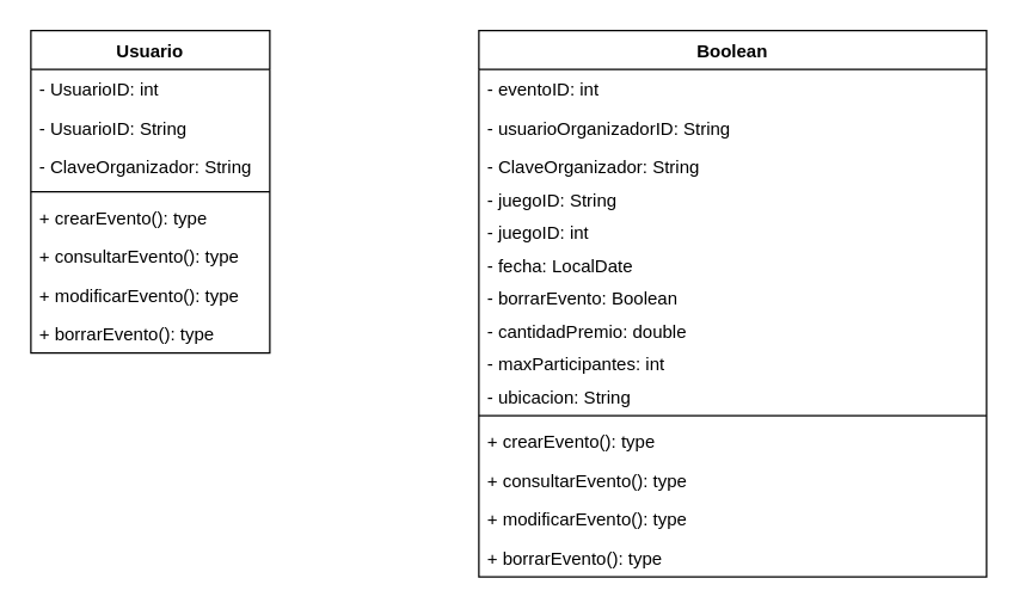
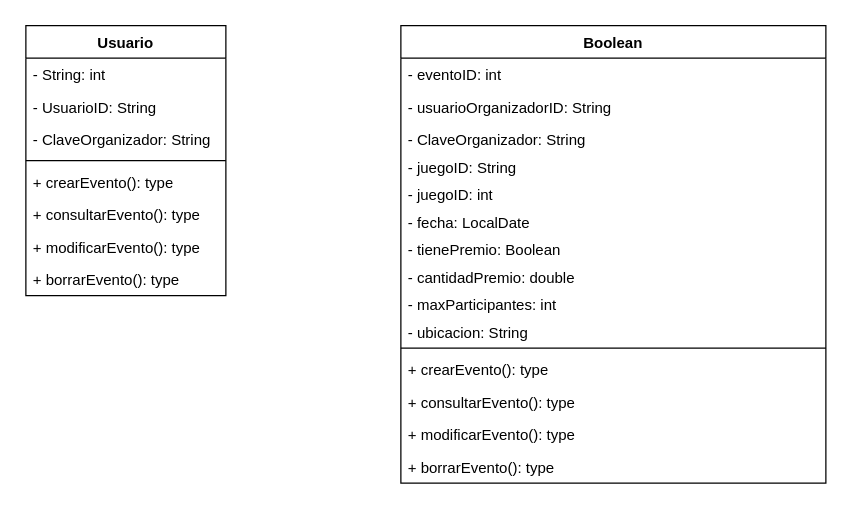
- <mxCell id="3" value="- UsuarioID: int" style="text;strokeColor=none;fillColor=none;align=left;verticalAlign=top;spacingLeft=4;spacingRight=4;overflow=hidden;rotatable=0;points=[[0,0.5],[1,0.5]];portConstraint=eastwest;whiteSpace=wrap;html=1;" vertex="1" parent="2"><mxGeometry y="26" width="160" height="26" as="geometry" /></mxCell>
+ <mxCell id="3" value="- String: int" style="text;strokeColor=none;fillColor=none;align=left;verticalAlign=top;spacingLeft=4;spacingRight=4;overflow=hidden;rotatable=0;points=[[0,0.5],[1,0.5]];portConstraint=eastwest;whiteSpace=wrap;html=1;" vertex="1" parent="2"><mxGeometry y="26" width="160" height="26" as="geometry" /></mxCell>
- <mxCell id="18" value="- borrarEvento: Boolean" style="text;strokeColor=none;fillColor=none;align=left;verticalAlign=top;spacingLeft=4;spacingRight=4;overflow=hidden;rotatable=0;points=[[0,0.5],[1,0.5]];portConstraint=eastwest;whiteSpace=wrap;html=1;" vertex="1" parent="11"><mxGeometry y="166" width="340" height="22" as="geometry" /></mxCell>
+ <mxCell id="18" value="- tienePremio: Boolean" style="text;strokeColor=none;fillColor=none;align=left;verticalAlign=top;spacingLeft=4;spacingRight=4;overflow=hidden;rotatable=0;points=[[0,0.5],[1,0.5]];portConstraint=eastwest;whiteSpace=wrap;html=1;" vertex="1" parent="11"><mxGeometry y="166" width="340" height="22" as="geometry" /></mxCell>
